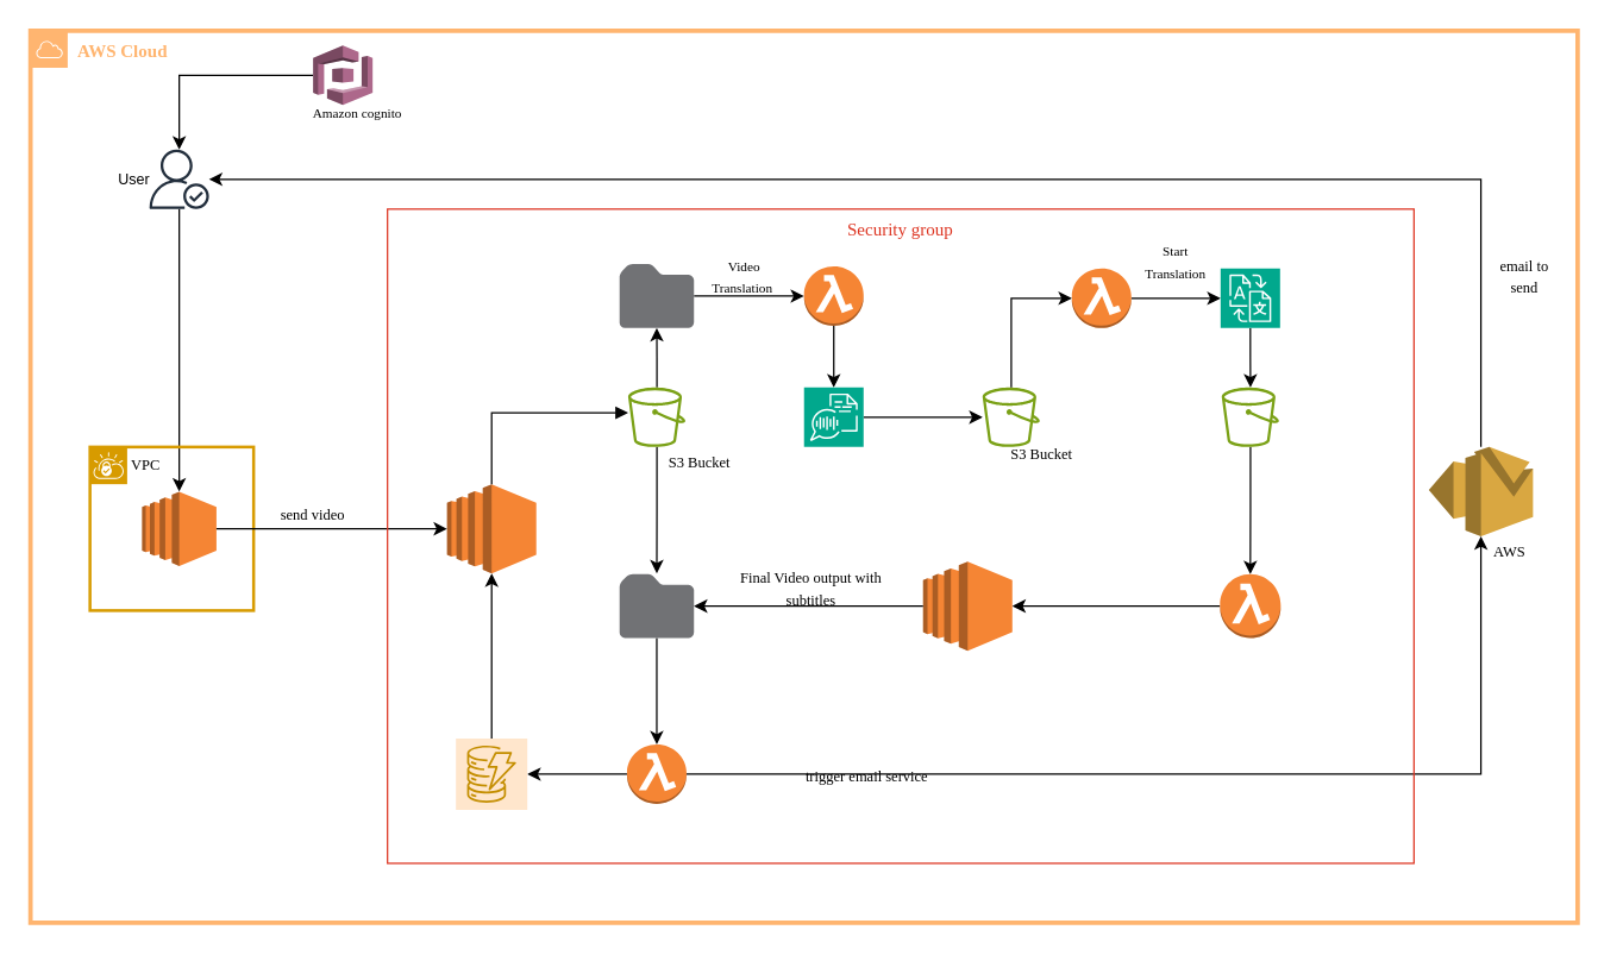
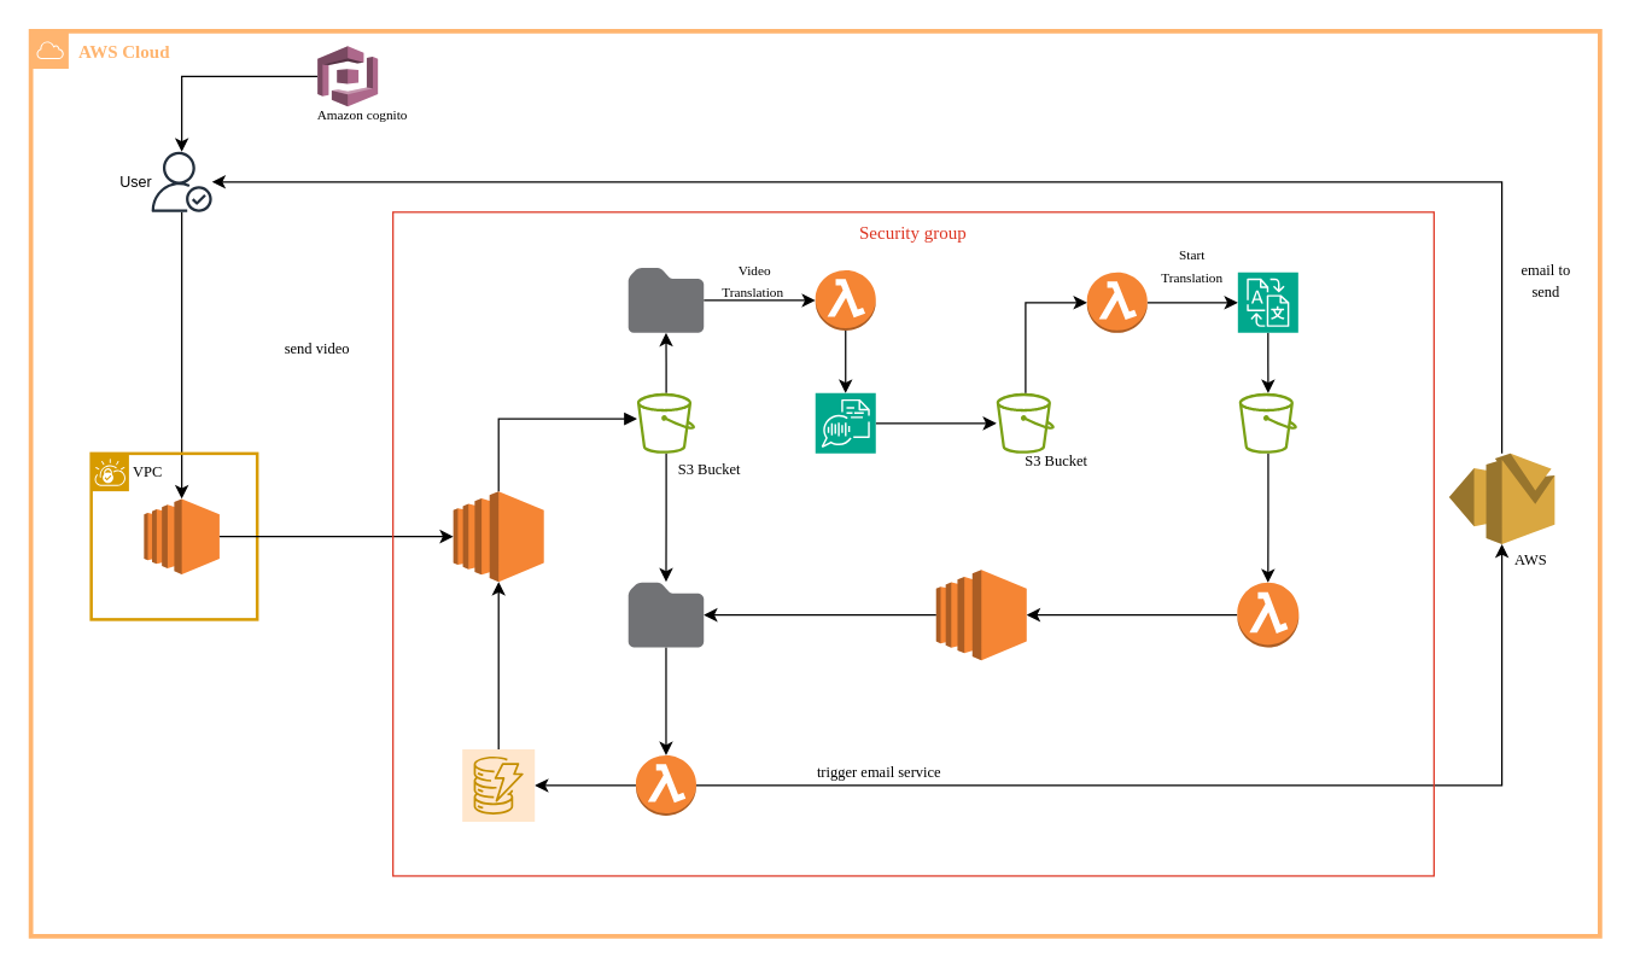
- <mxCell id="12" value="&lt;font style=&quot;font-size: 10px;&quot; face=&quot;Verdana&quot;&gt;send video&lt;/font&gt;" style="text;html=1;strokeColor=none;fillColor=none;align=center;verticalAlign=middle;whiteSpace=wrap;rounded=0;" vertex="1" parent="1"><mxGeometry x="180" y="330" width="60" height="30" as="geometry" /></mxCell>
+ <mxCell id="12" value="&lt;font style=&quot;font-size: 10px;&quot; face=&quot;Verdana&quot;&gt;send video&lt;/font&gt;" style="text;html=1;strokeColor=none;fillColor=none;align=center;verticalAlign=middle;whiteSpace=wrap;rounded=0;" vertex="1" parent="1"><mxGeometry x="180" y="215" width="60" height="30" as="geometry" /></mxCell>
- <mxCell id="47" value="&lt;font style=&quot;font-size: 10px;&quot; face=&quot;Verdana&quot;&gt;Final Video output with subtitles&lt;/font&gt;" style="text;html=1;strokeColor=none;fillColor=none;align=center;verticalAlign=middle;whiteSpace=wrap;rounded=0;" vertex="1" parent="1"><mxGeometry x="480" y="380" width="130" height="30" as="geometry" /></mxCell>
- <mxCell id="49" value="&lt;font style=&quot;font-size: 10px;&quot; face=&quot;Verdana&quot;&gt;trigger email service&lt;/font&gt;" style="text;html=1;strokeColor=none;fillColor=none;align=center;verticalAlign=middle;whiteSpace=wrap;rounded=0;" vertex="1" parent="1"><mxGeometry x="515" y="506" width="135" height="30" as="geometry" /></mxCell>
+ <mxCell id="49" value="&lt;font style=&quot;font-size: 10px;&quot; face=&quot;Verdana&quot;&gt;trigger email service&lt;/font&gt;" style="text;html=1;strokeColor=none;fillColor=none;align=center;verticalAlign=middle;whiteSpace=wrap;rounded=0;" vertex="1" parent="1"><mxGeometry x="515" y="496" width="135" height="30" as="geometry" /></mxCell>
